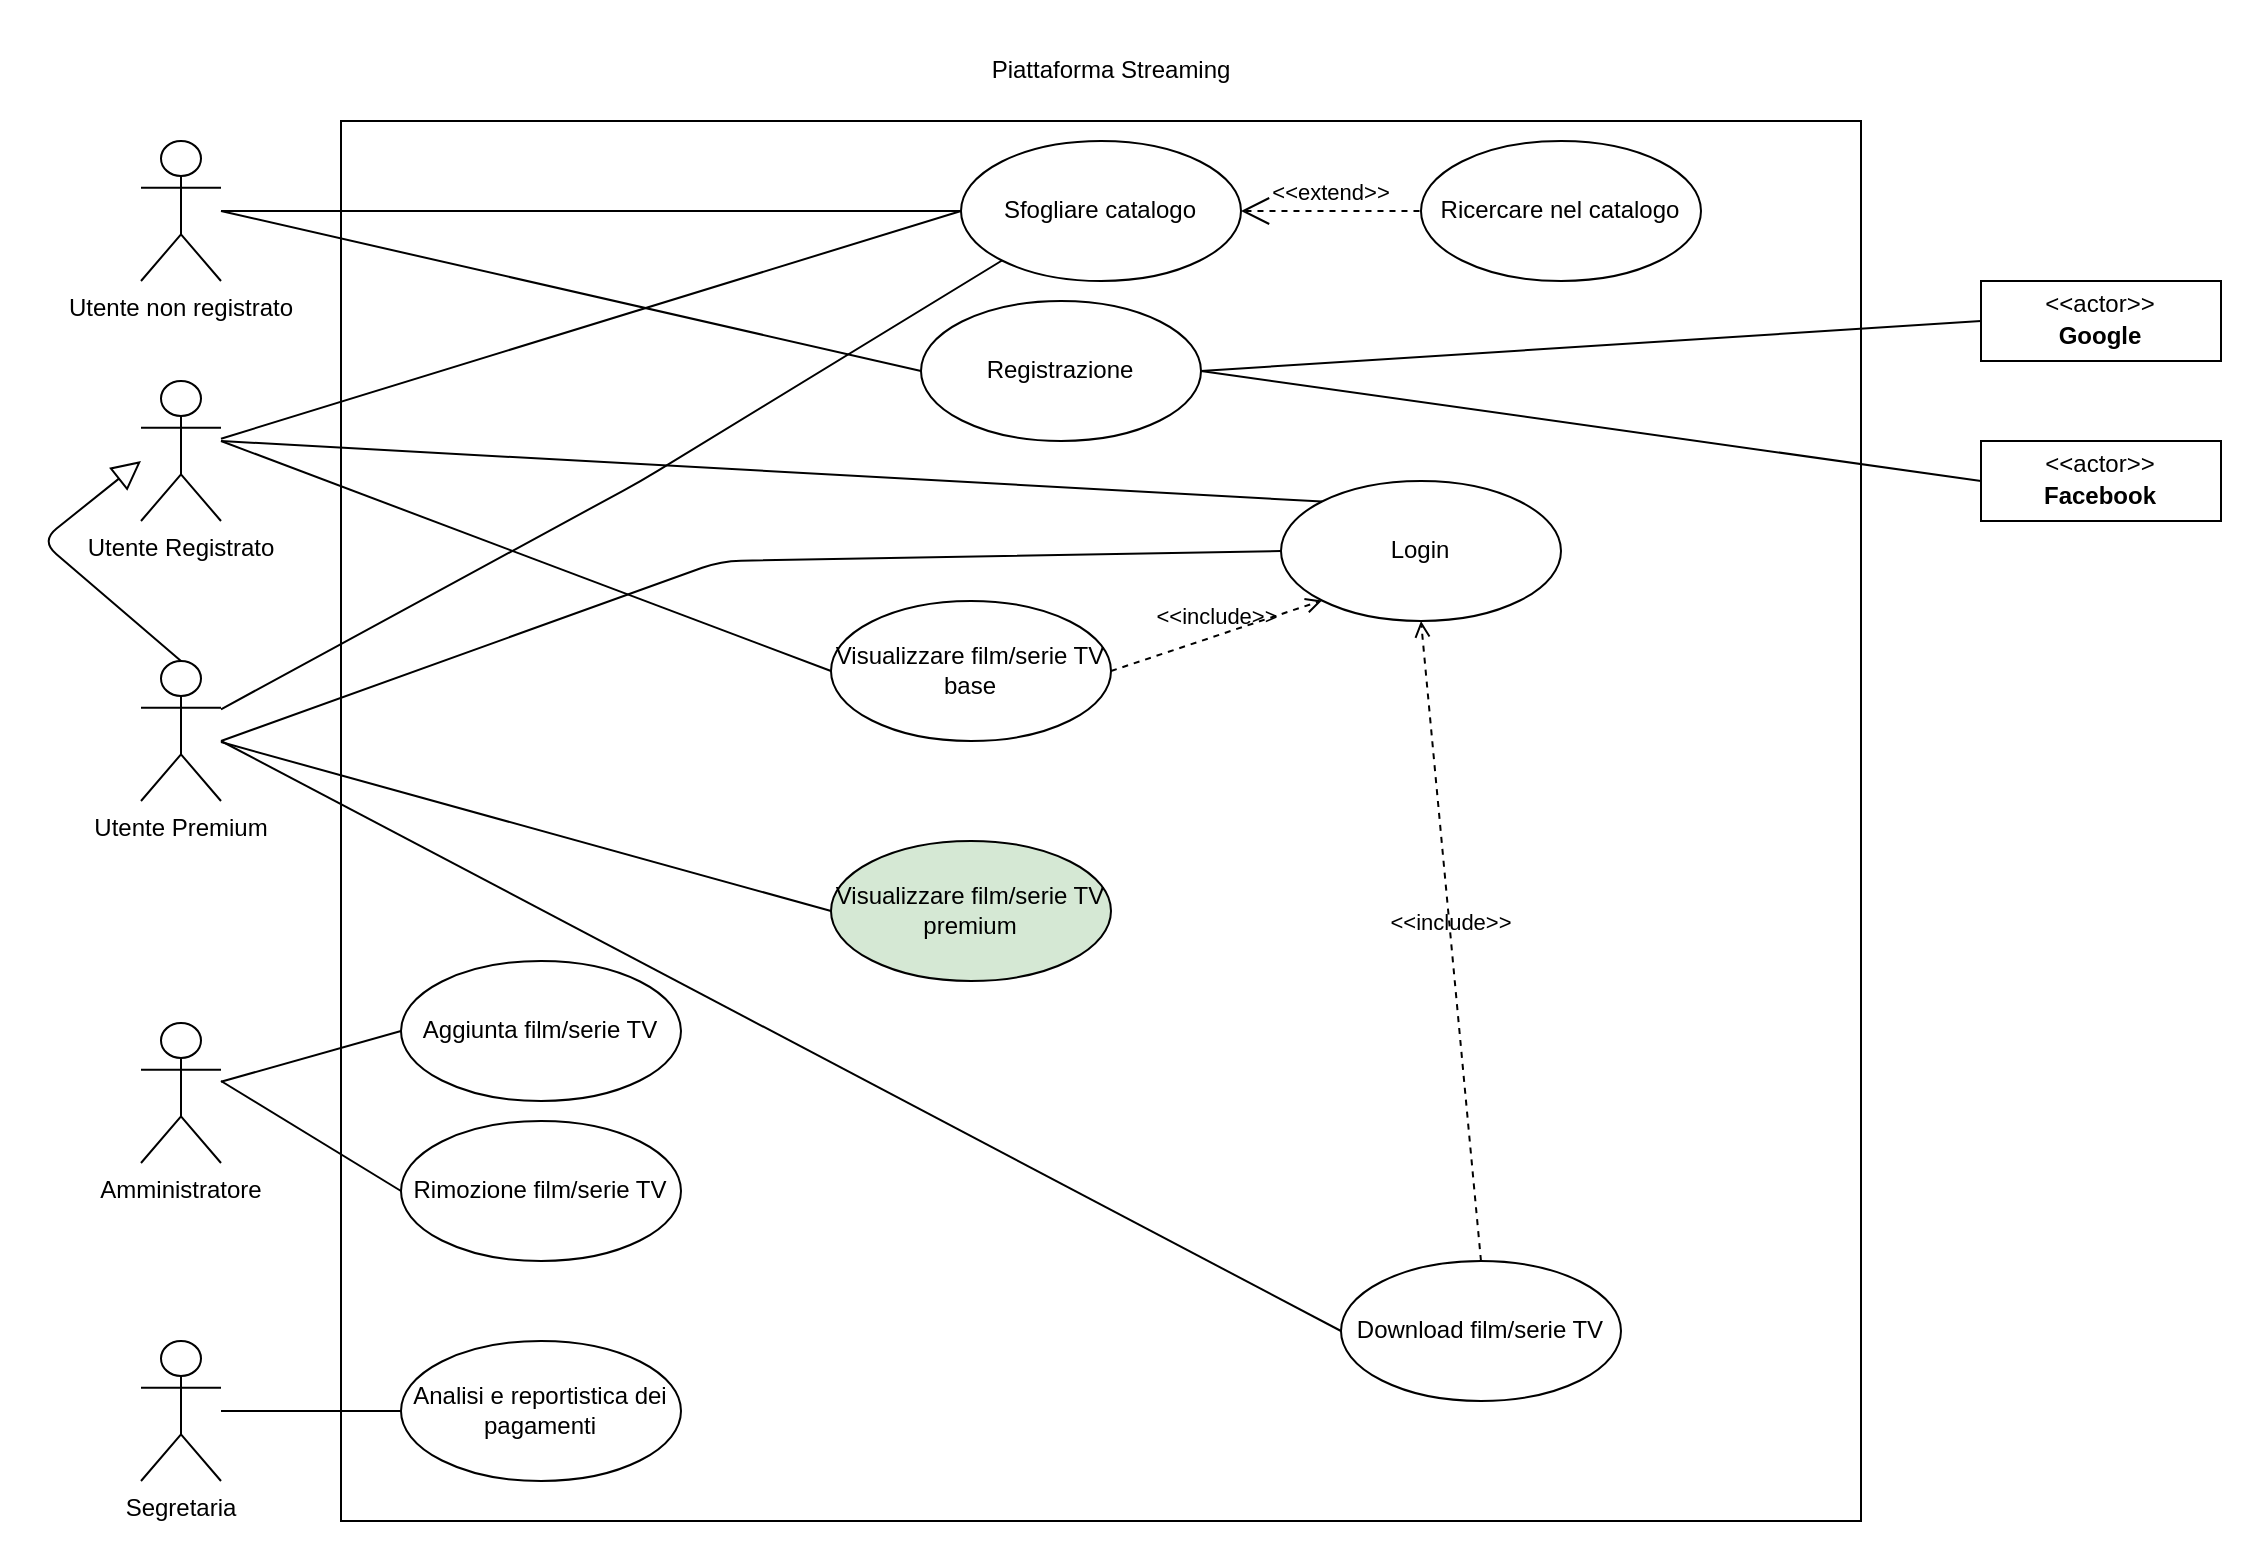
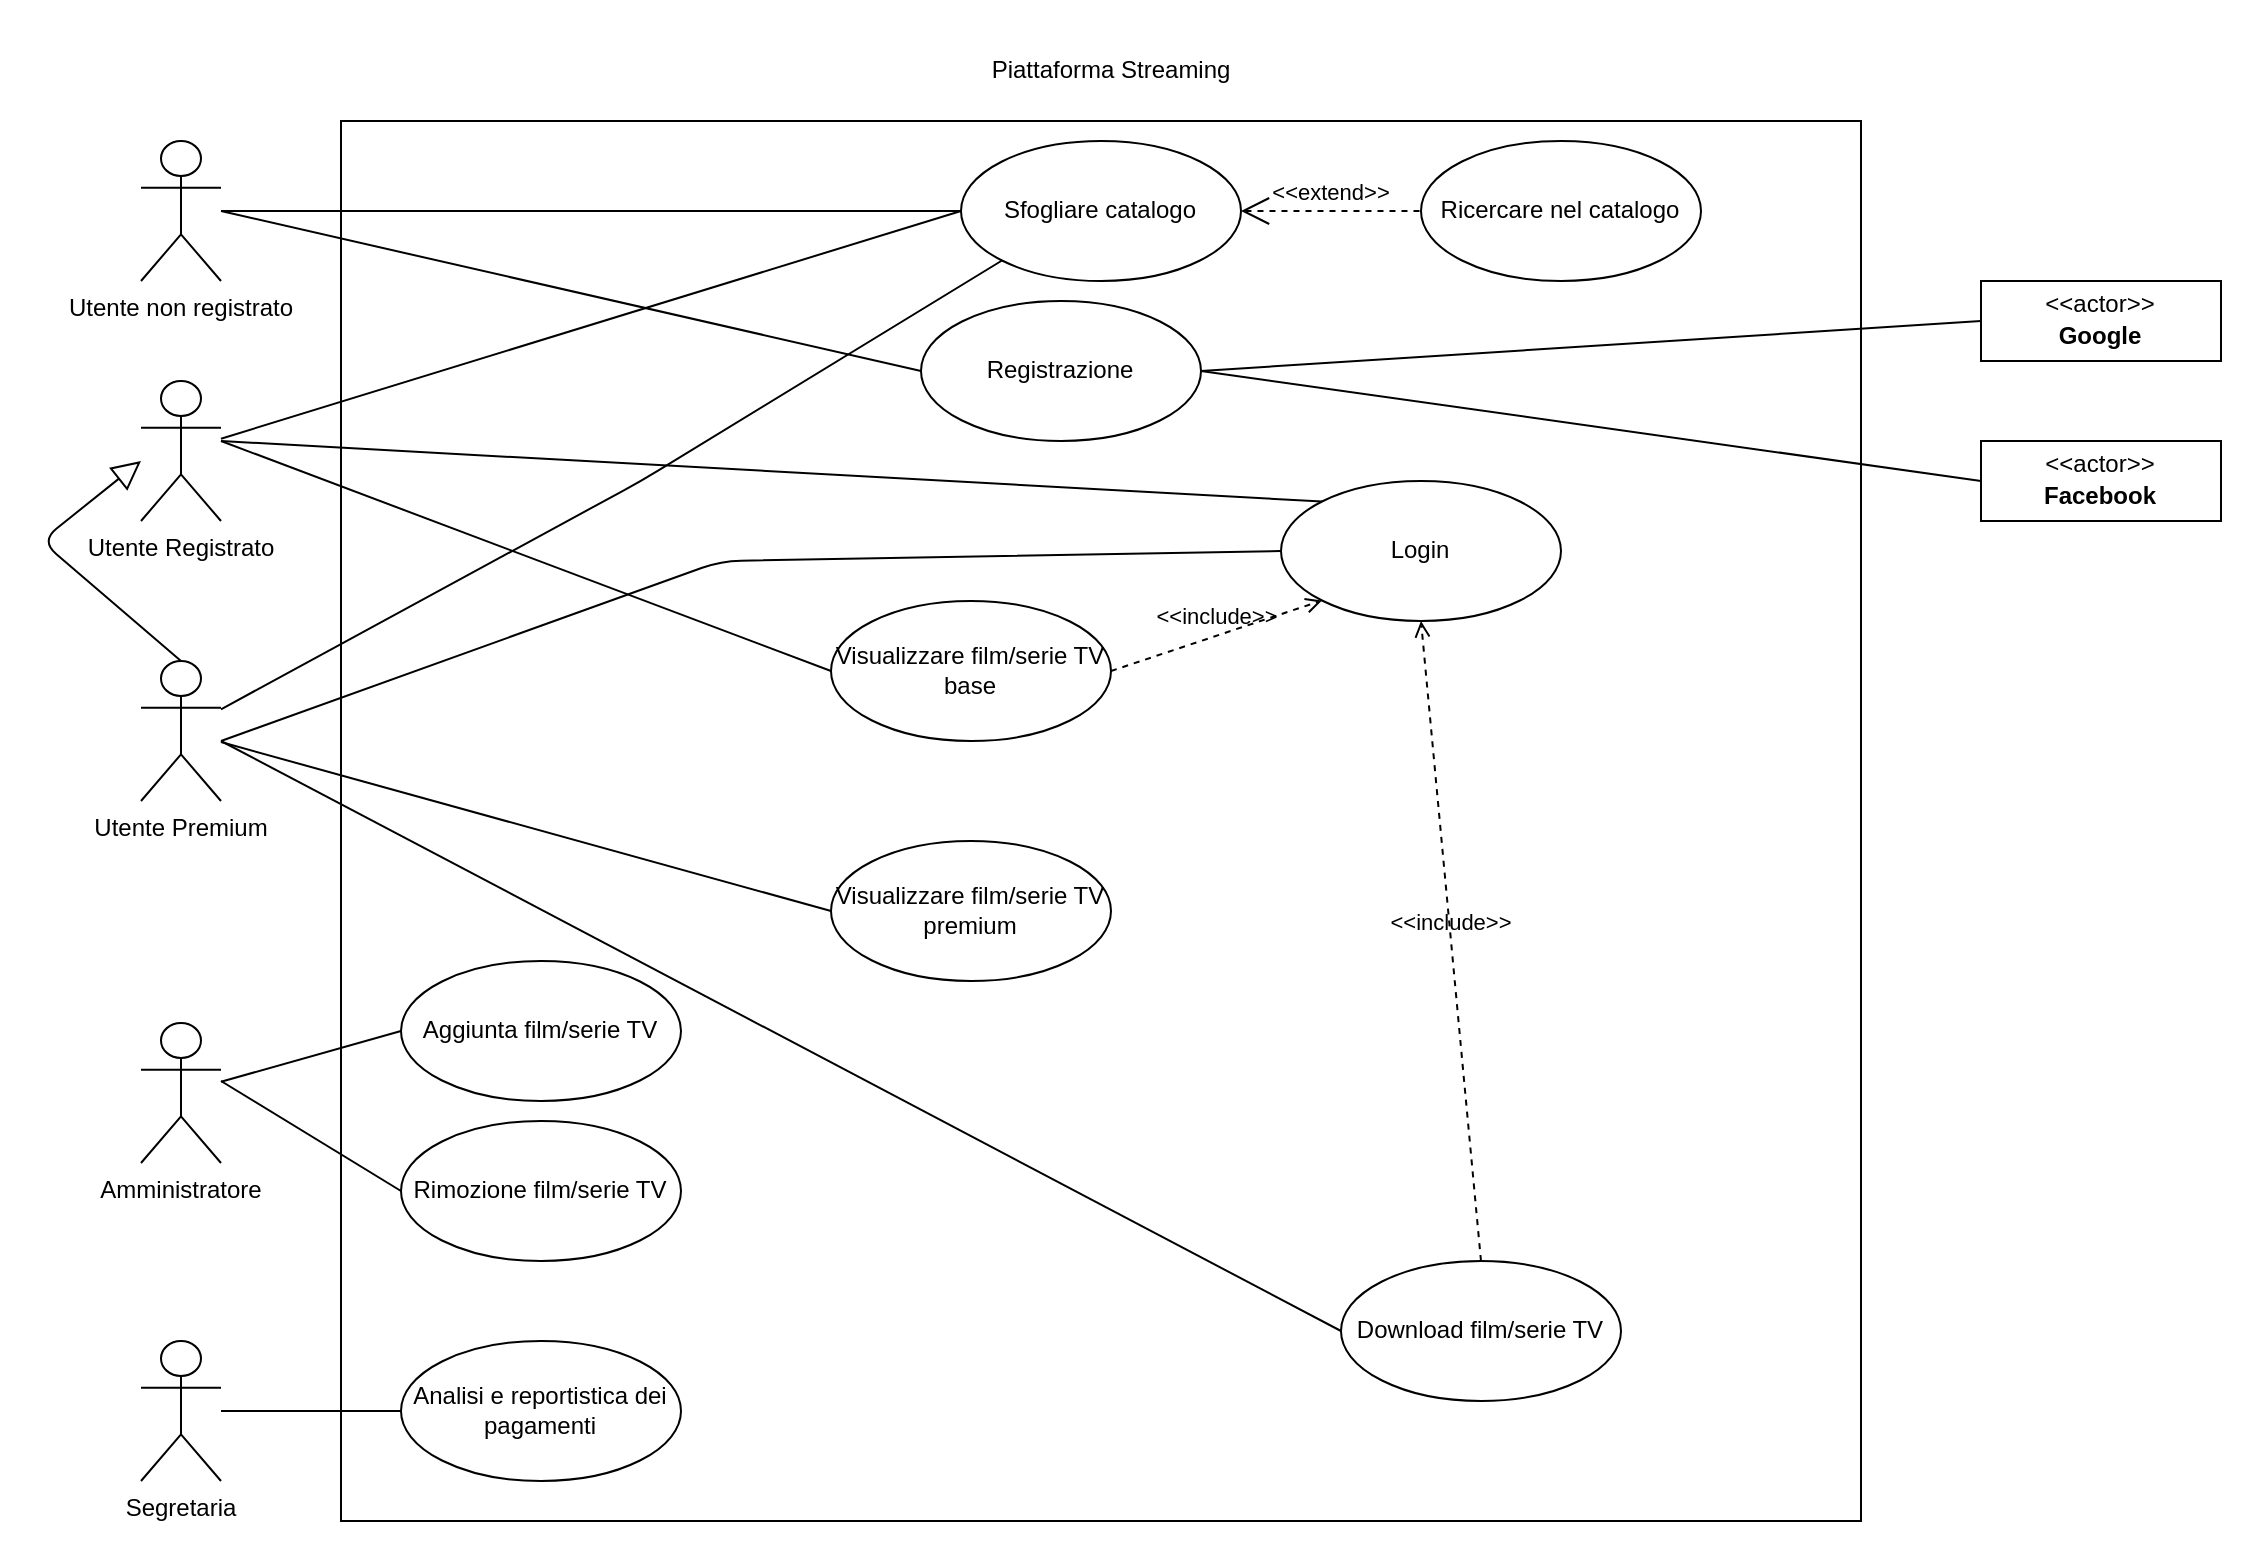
- <mxCell id="27" value="Visualizzare film/serie TV premium" style="ellipse;whiteSpace=wrap;html=1;fillColor=#d5e8d4;" vertex="1" parent="1"><mxGeometry x="415" y="420" width="140" height="70" as="geometry" /></mxCell>
+ <mxCell id="27" value="Visualizzare film/serie TV premium" style="ellipse;whiteSpace=wrap;html=1;" vertex="1" parent="1"><mxGeometry x="415" y="420" width="140" height="70" as="geometry" /></mxCell>
